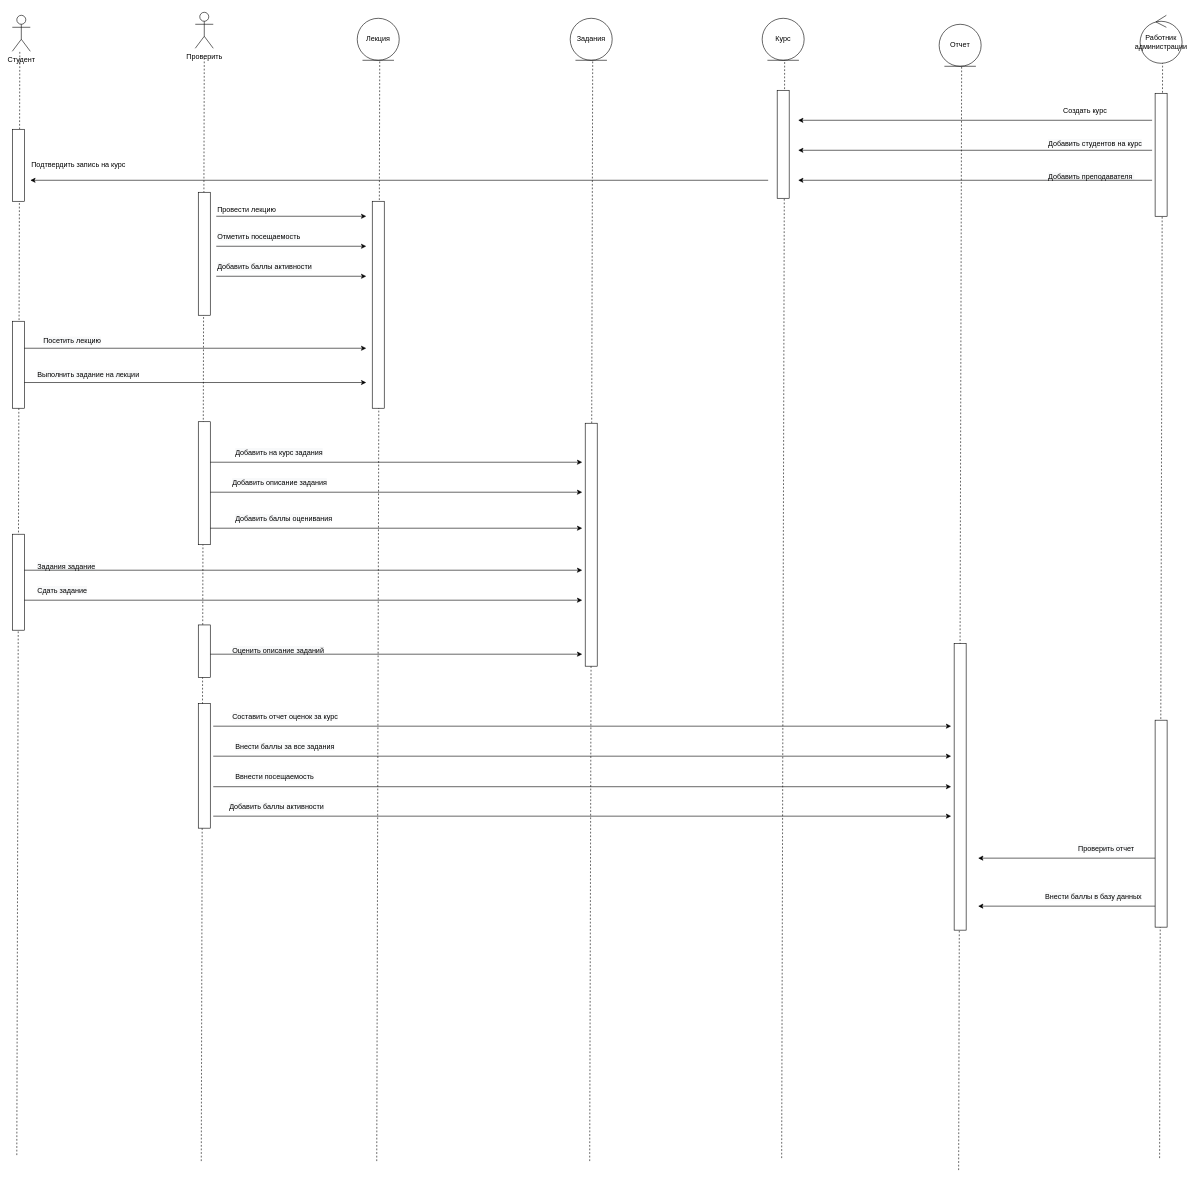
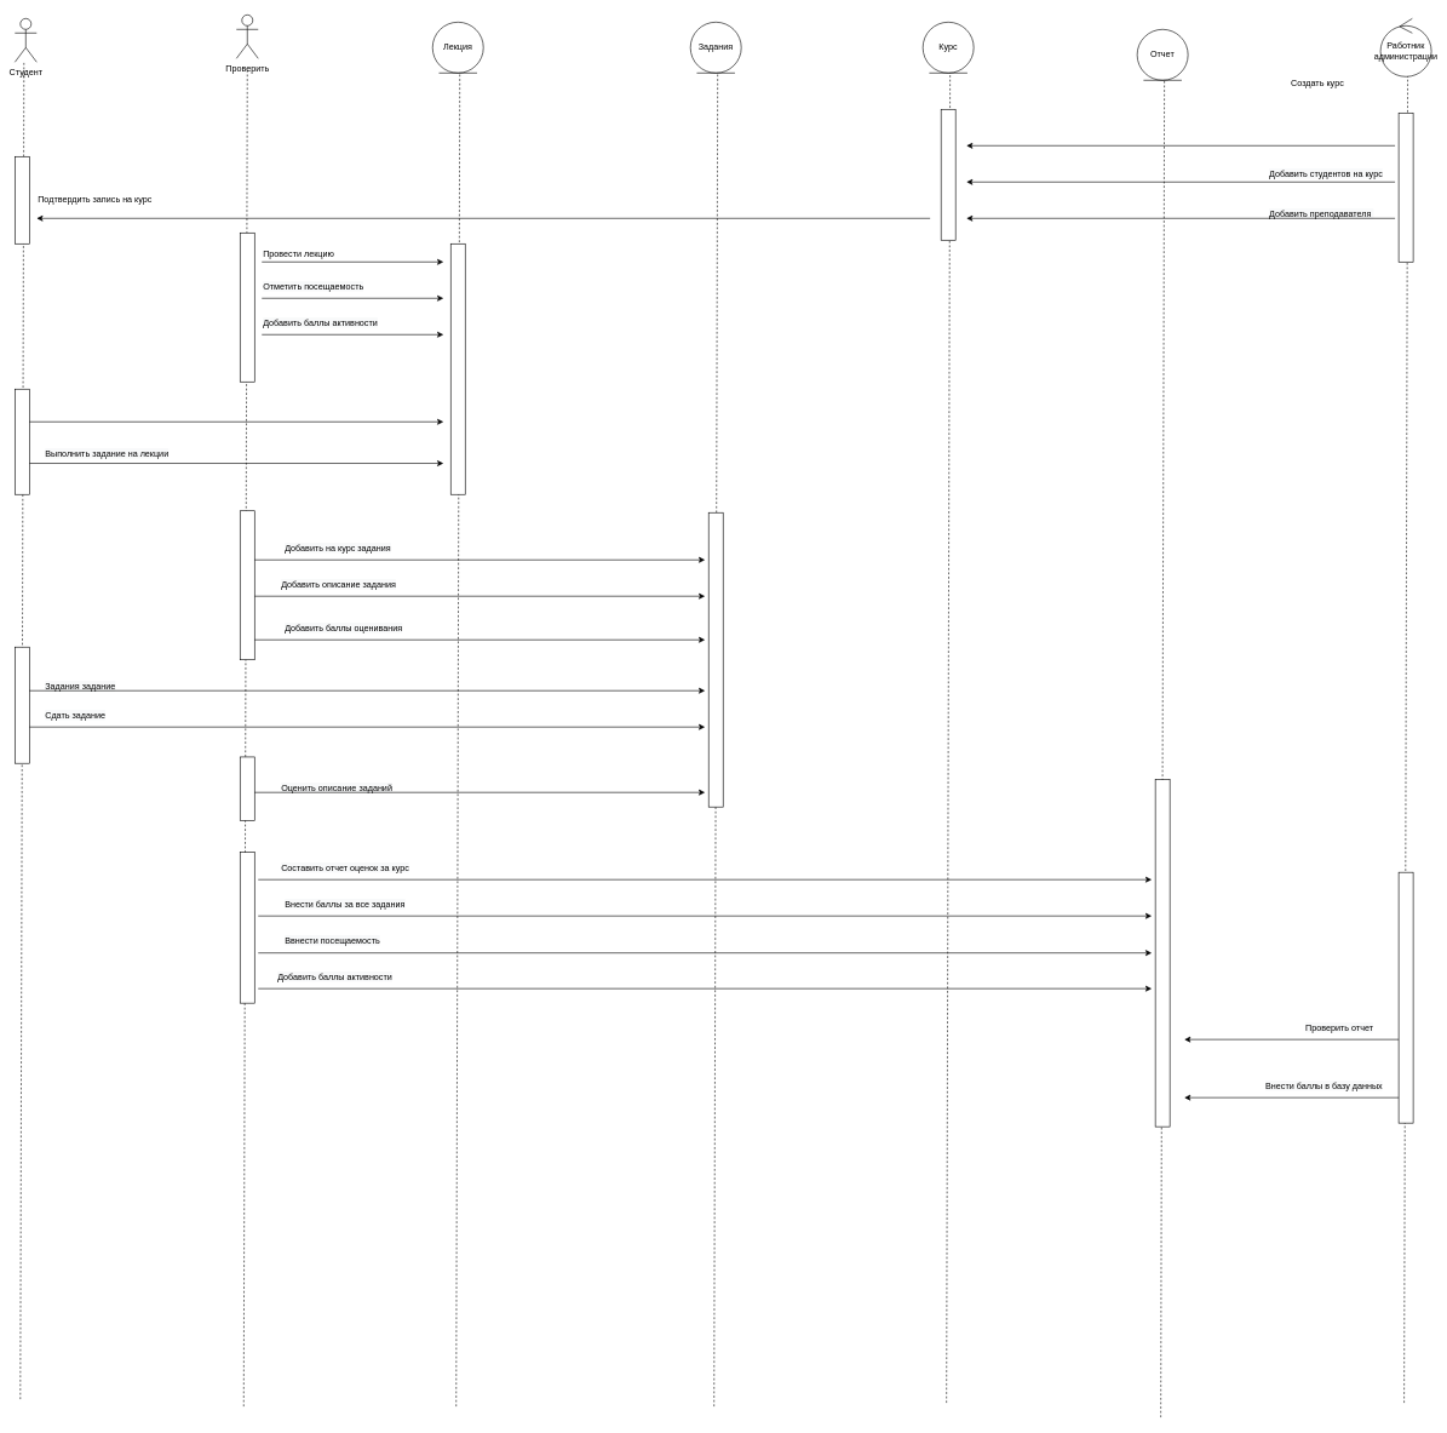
- <mxCell id="16" value="Создать курс" style="text;whiteSpace=wrap;html=1;" vertex="1" parent="1"><mxGeometry x="1770" y="170" width="100" height="30" as="geometry" /></mxCell>
+ <mxCell id="16" value="Создать курс" style="text;whiteSpace=wrap;html=1;" vertex="1" parent="1"><mxGeometry x="1775" y="100" width="100" height="30" as="geometry" /></mxCell>
- <mxCell id="23" value="&lt;span style=&quot;color: rgb(0, 0, 0); font-family: helvetica; font-size: 12px; font-style: normal; font-weight: 400; letter-spacing: normal; text-align: center; text-indent: 0px; text-transform: none; word-spacing: 0px; background-color: rgb(248, 249, 250); display: inline; float: none;&quot;&gt;Посетить лекцию&lt;/span&gt;" style="text;whiteSpace=wrap;html=1;" vertex="1" parent="1"><mxGeometry x="70" y="554" width="120" height="30" as="geometry" /></mxCell>
